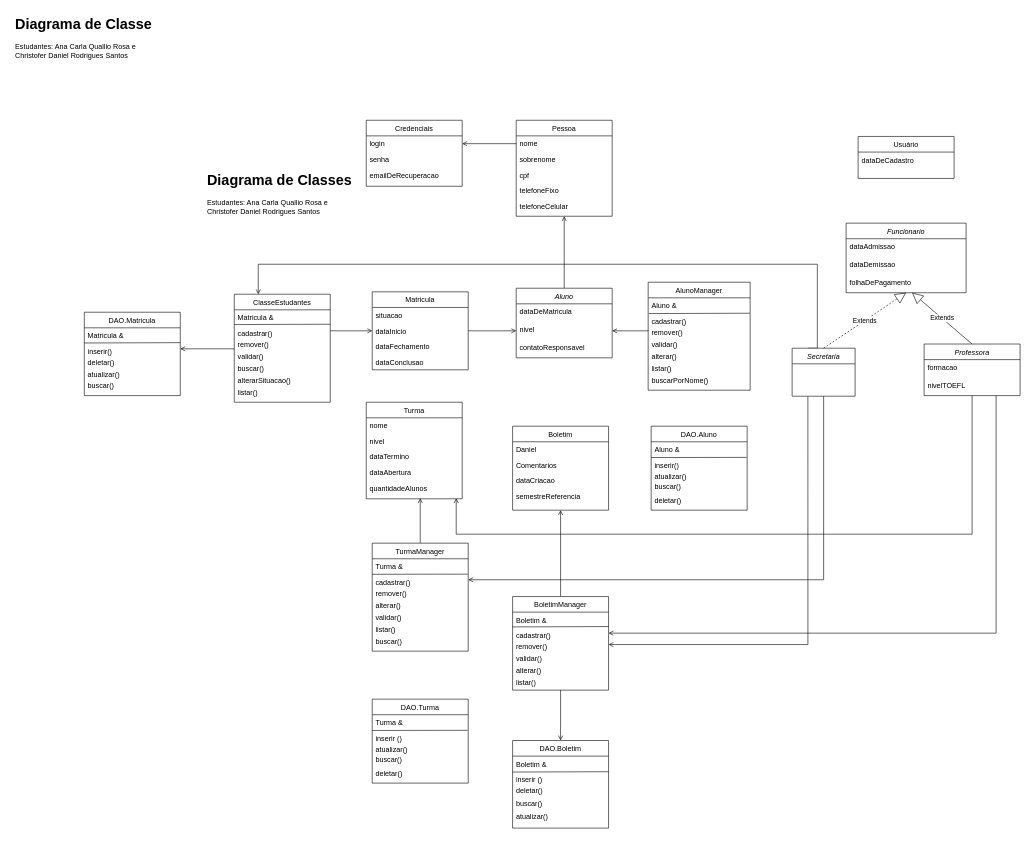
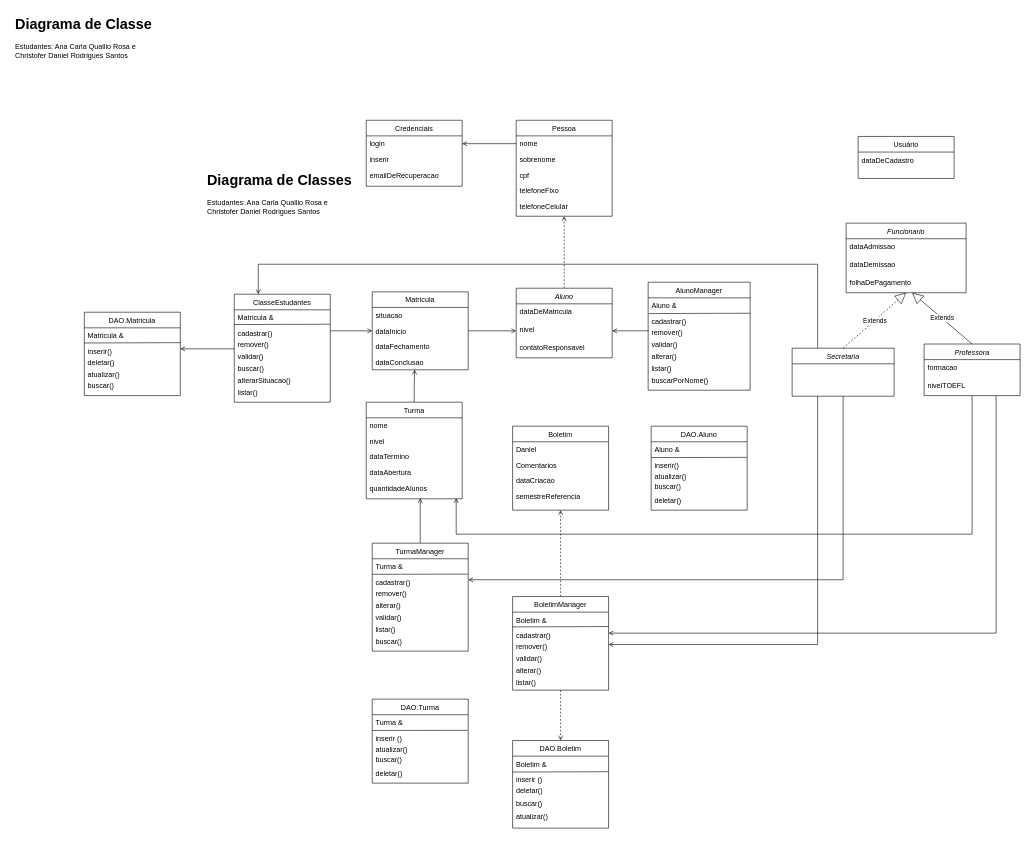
- <mxCell id="106" value="senha" style="text;align=left;verticalAlign=top;spacingLeft=4;spacingRight=4;overflow=hidden;rotatable=0;points=[[0,0.5],[1,0.5]];portConstraint=eastwest;rounded=0;shadow=0;html=0;" vertex="1" parent="104"><mxGeometry y="52" width="160" height="26" as="geometry" /></mxCell>
+ <mxCell id="106" value="inserir" style="text;align=left;verticalAlign=top;spacingLeft=4;spacingRight=4;overflow=hidden;rotatable=0;points=[[0,0.5],[1,0.5]];portConstraint=eastwest;rounded=0;shadow=0;html=0;" vertex="1" parent="104"><mxGeometry y="52" width="160" height="26" as="geometry" /></mxCell>
- <mxCell id="2" style="edgeStyle=orthogonalEdgeStyle;rounded=0;orthogonalLoop=1;jettySize=auto;html=1;entryX=0.5;entryY=1;entryDx=0;entryDy=0;endArrow=open;endFill=0;" edge="1" parent="1" source="3" target="17"><mxGeometry relative="1" as="geometry" /></mxCell>
+ <mxCell id="2" style="edgeStyle=orthogonalEdgeStyle;rounded=0;orthogonalLoop=1;jettySize=auto;html=1;entryX=0.5;entryY=1;entryDx=0;entryDy=0;endArrow=open;endFill=0;dashed=1;" edge="1" parent="1" source="3" target="17"><mxGeometry relative="1" as="geometry" /></mxCell>
- <mxCell id="33" value="Secretaria" style="swimlane;fontStyle=2;align=center;verticalAlign=top;childLayout=stackLayout;horizontal=1;startSize=26;horizontalStack=0;resizeParent=1;resizeLast=0;collapsible=1;marginBottom=0;rounded=0;shadow=0;strokeWidth=1;" vertex="1" parent="1"><mxGeometry x="1320" y="580" width="105" height="80" as="geometry"><mxRectangle x="230" y="140" width="160" height="26" as="alternateBounds" /></mxGeometry></mxCell>
+ <mxCell id="33" value="Secretaria" style="swimlane;fontStyle=2;align=center;verticalAlign=top;childLayout=stackLayout;horizontal=1;startSize=26;horizontalStack=0;resizeParent=1;resizeLast=0;collapsible=1;marginBottom=0;rounded=0;shadow=0;strokeWidth=1;" vertex="1" parent="1"><mxGeometry x="1320" y="580" width="170" height="80" as="geometry"><mxRectangle x="230" y="140" width="160" height="26" as="alternateBounds" /></mxGeometry></mxCell>
+ <mxCell id="23" style="edgeStyle=orthogonalEdgeStyle;rounded=0;orthogonalLoop=1;jettySize=auto;html=1;exitX=0.5;exitY=0;exitDx=0;exitDy=0;entryX=0.442;entryY=0.99;entryDx=0;entryDy=0;entryPerimeter=0;endArrow=open;endFill=0;" edge="1" parent="1" source="24" target="11"><mxGeometry relative="1" as="geometry" /></mxCell>
- <mxCell id="39" style="edgeStyle=orthogonalEdgeStyle;rounded=0;orthogonalLoop=1;jettySize=auto;html=1;entryX=0.5;entryY=1;entryDx=0;entryDy=0;endArrow=open;endFill=0;" edge="1" parent="1" source="40" target="12"><mxGeometry relative="1" as="geometry" /></mxCell>
+ <mxCell id="39" style="edgeStyle=orthogonalEdgeStyle;rounded=0;orthogonalLoop=1;jettySize=auto;html=1;entryX=0.5;entryY=1;entryDx=0;entryDy=0;endArrow=open;endFill=0;dashed=1;" edge="1" parent="1" source="40" target="12"><mxGeometry relative="1" as="geometry" /></mxCell>
- <mxCell id="38" style="edgeStyle=orthogonalEdgeStyle;rounded=0;orthogonalLoop=1;jettySize=auto;html=1;exitX=0.5;exitY=1;exitDx=0;exitDy=0;endArrow=open;endFill=0;" edge="1" parent="1" source="40" target="73"><mxGeometry relative="1" as="geometry" /></mxCell>
+ <mxCell id="38" style="edgeStyle=orthogonalEdgeStyle;rounded=0;orthogonalLoop=1;jettySize=auto;html=1;exitX=0.5;exitY=1;exitDx=0;exitDy=0;endArrow=open;endFill=0;dashed=1;" edge="1" parent="1" source="40" target="73"><mxGeometry relative="1" as="geometry" /></mxCell>
